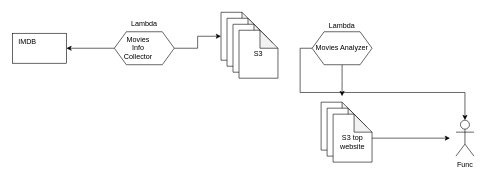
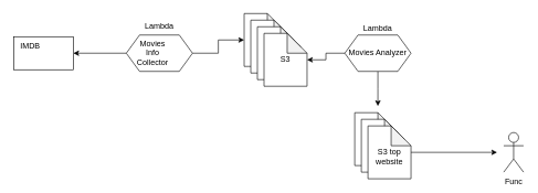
- <mxCell id="9" style="edgeStyle=orthogonalEdgeStyle;rounded=0;orthogonalLoop=1;jettySize=auto;html=1;exitX=0;exitY=0.5;exitDx=0;exitDy=0;" edge="1" parent="1" source="10" target="11"><mxGeometry relative="1" as="geometry" /></mxCell>
+ <mxCell id="9" style="edgeStyle=orthogonalEdgeStyle;rounded=0;orthogonalLoop=1;jettySize=auto;html=1;exitX=0;exitY=0.5;exitDx=0;exitDy=0;" edge="1" parent="1" source="10" target="15"><mxGeometry relative="1" as="geometry" /></mxCell>
